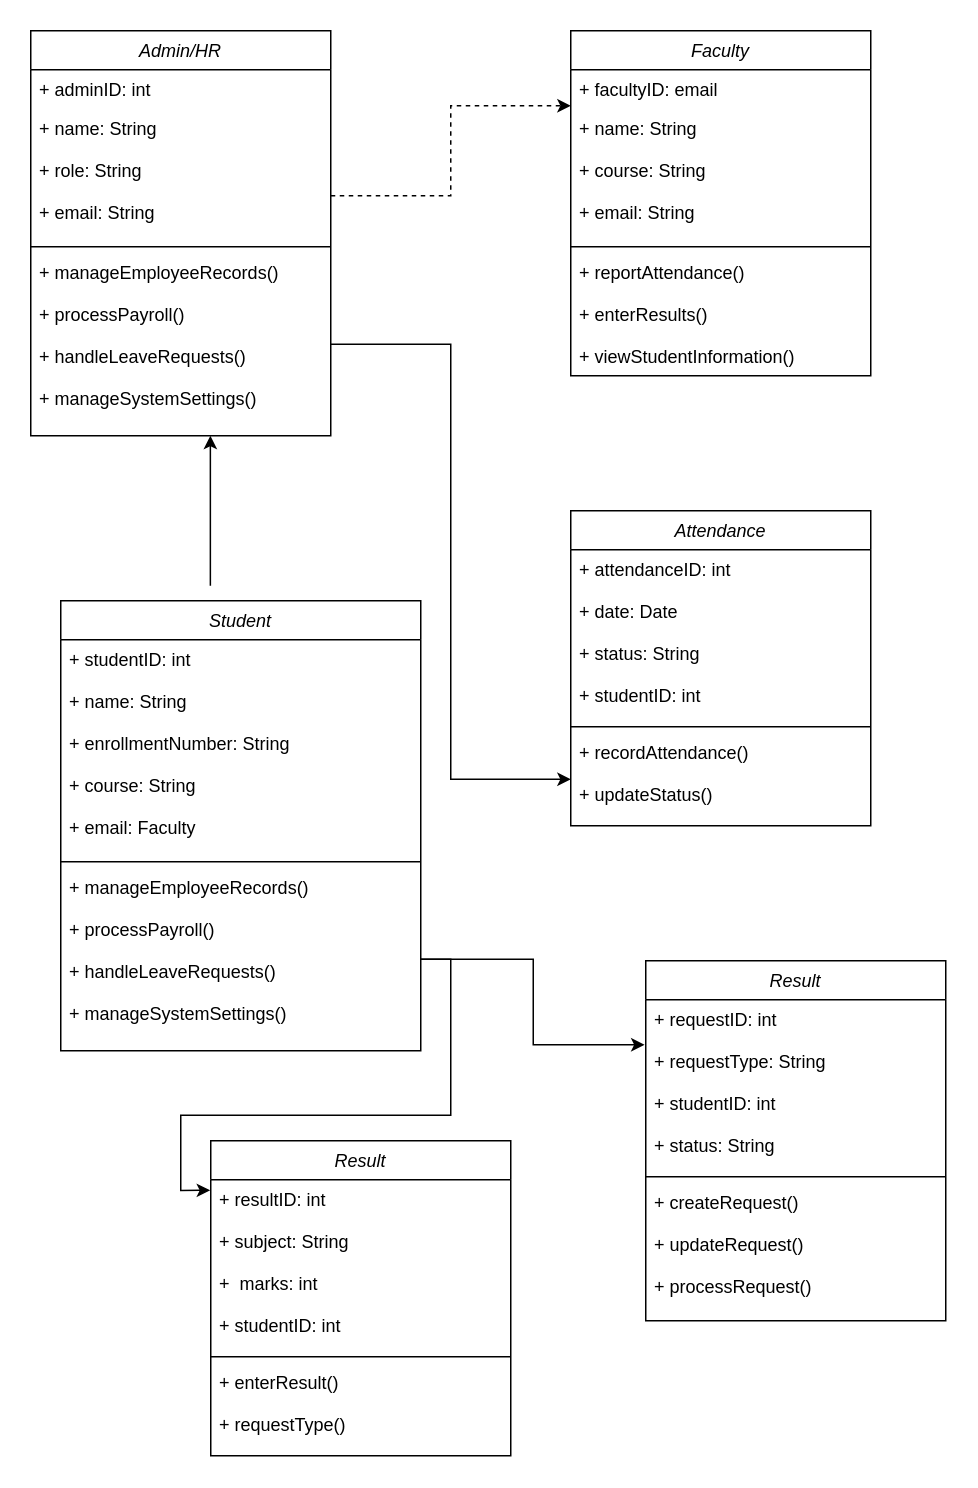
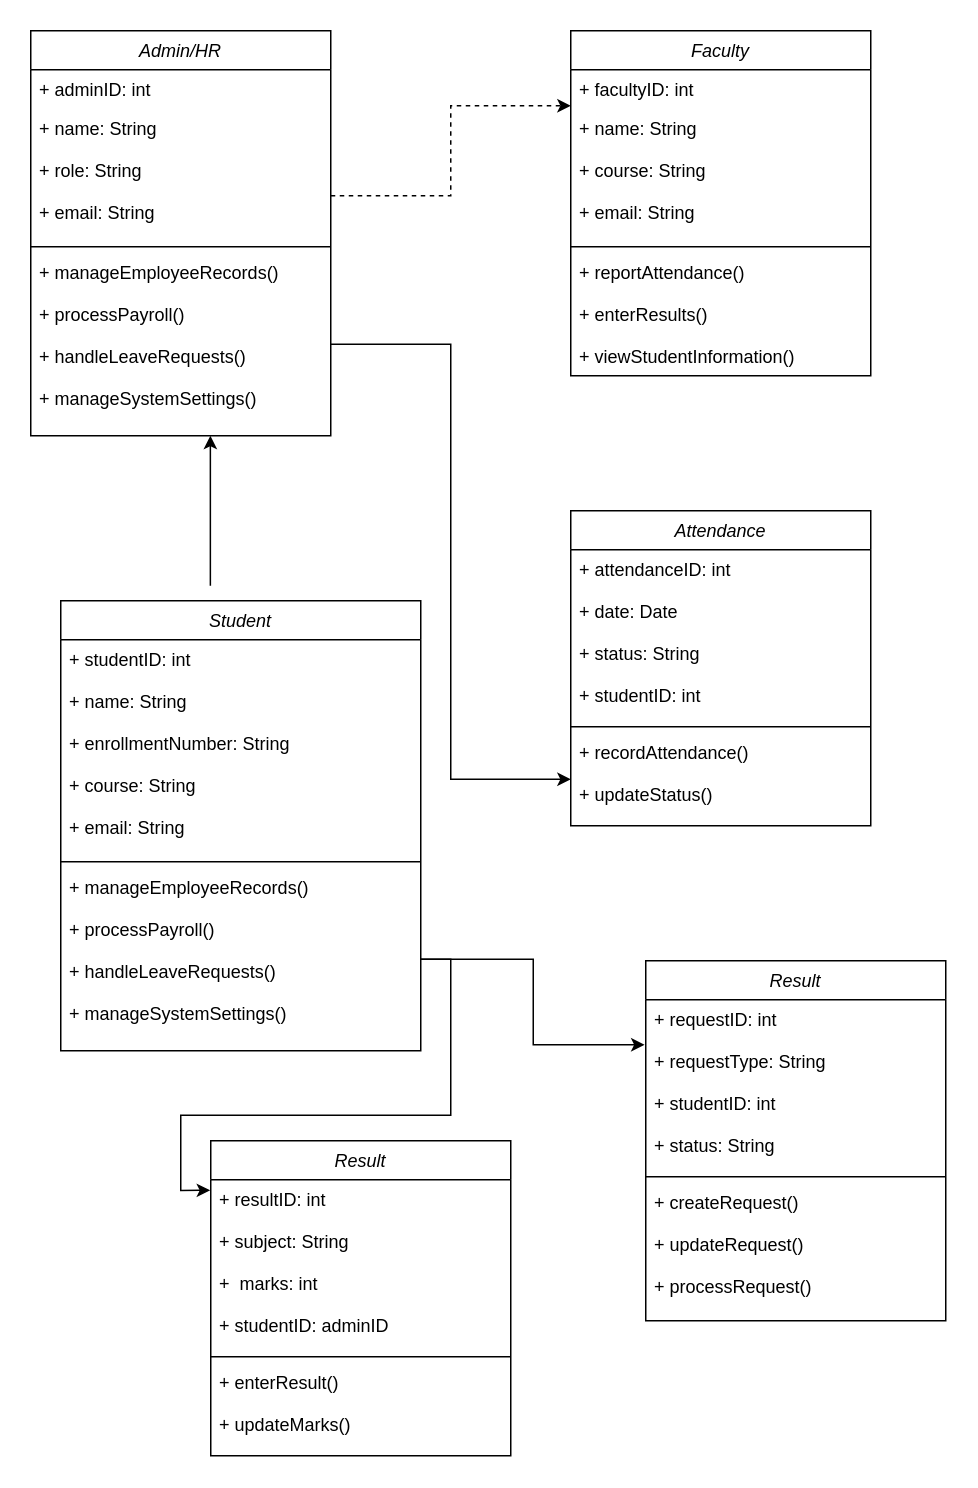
- <mxCell id="9" value="+ facultyID: email" style="text;align=left;verticalAlign=top;spacingLeft=4;spacingRight=4;overflow=hidden;rotatable=0;points=[[0,0.5],[1,0.5]];portConstraint=eastwest;" vertex="1" parent="8"><mxGeometry y="26" width="200" height="26" as="geometry" /></mxCell>
+ <mxCell id="9" value="+ facultyID: int" style="text;align=left;verticalAlign=top;spacingLeft=4;spacingRight=4;overflow=hidden;rotatable=0;points=[[0,0.5],[1,0.5]];portConstraint=eastwest;" vertex="1" parent="8"><mxGeometry y="26" width="200" height="26" as="geometry" /></mxCell>
- <mxCell id="16" value="+ studentID: int&#10;&#10;+ name: String&#10;&#10;+ enrollmentNumber: String&#10;&#10;+ course: String&#10;&#10;+ email: Faculty&#10;" style="text;align=left;verticalAlign=top;spacingLeft=4;spacingRight=4;overflow=hidden;rotatable=0;points=[[0,0.5],[1,0.5]];portConstraint=eastwest;rounded=0;shadow=0;html=0;" vertex="1" parent="15"><mxGeometry y="26" width="240" height="144" as="geometry" /></mxCell>
+ <mxCell id="16" value="+ studentID: int&#10;&#10;+ name: String&#10;&#10;+ enrollmentNumber: String&#10;&#10;+ course: String&#10;&#10;+ email: String&#10;" style="text;align=left;verticalAlign=top;spacingLeft=4;spacingRight=4;overflow=hidden;rotatable=0;points=[[0,0.5],[1,0.5]];portConstraint=eastwest;rounded=0;shadow=0;html=0;" vertex="1" parent="15"><mxGeometry y="26" width="240" height="144" as="geometry" /></mxCell>
- <mxCell id="28" value="+ resultID: int&#10;&#10;+ subject: String&#10;&#10;+  marks: int&#10;  &#10;+ studentID: int&#10;" style="text;align=left;verticalAlign=top;spacingLeft=4;spacingRight=4;overflow=hidden;rotatable=0;points=[[0,0.5],[1,0.5]];portConstraint=eastwest;rounded=0;shadow=0;html=0;" vertex="1" parent="27"><mxGeometry y="26" width="200" height="114" as="geometry" /></mxCell>
+ <mxCell id="28" value="+ resultID: int&#10;&#10;+ subject: String&#10;&#10;+  marks: int&#10;  &#10;+ studentID: adminID&#10;" style="text;align=left;verticalAlign=top;spacingLeft=4;spacingRight=4;overflow=hidden;rotatable=0;points=[[0,0.5],[1,0.5]];portConstraint=eastwest;rounded=0;shadow=0;html=0;" vertex="1" parent="27"><mxGeometry y="26" width="200" height="114" as="geometry" /></mxCell>
- <mxCell id="30" value="+ enterResult()&#10;&#10;+ requestType()" style="text;align=left;verticalAlign=top;spacingLeft=4;spacingRight=4;overflow=hidden;rotatable=0;points=[[0,0.5],[1,0.5]];portConstraint=eastwest;" vertex="1" parent="27"><mxGeometry y="148" width="200" height="62" as="geometry" /></mxCell>
+ <mxCell id="30" value="+ enterResult()&#10;&#10;+ updateMarks()" style="text;align=left;verticalAlign=top;spacingLeft=4;spacingRight=4;overflow=hidden;rotatable=0;points=[[0,0.5],[1,0.5]];portConstraint=eastwest;" vertex="1" parent="27"><mxGeometry y="148" width="200" height="62" as="geometry" /></mxCell>
